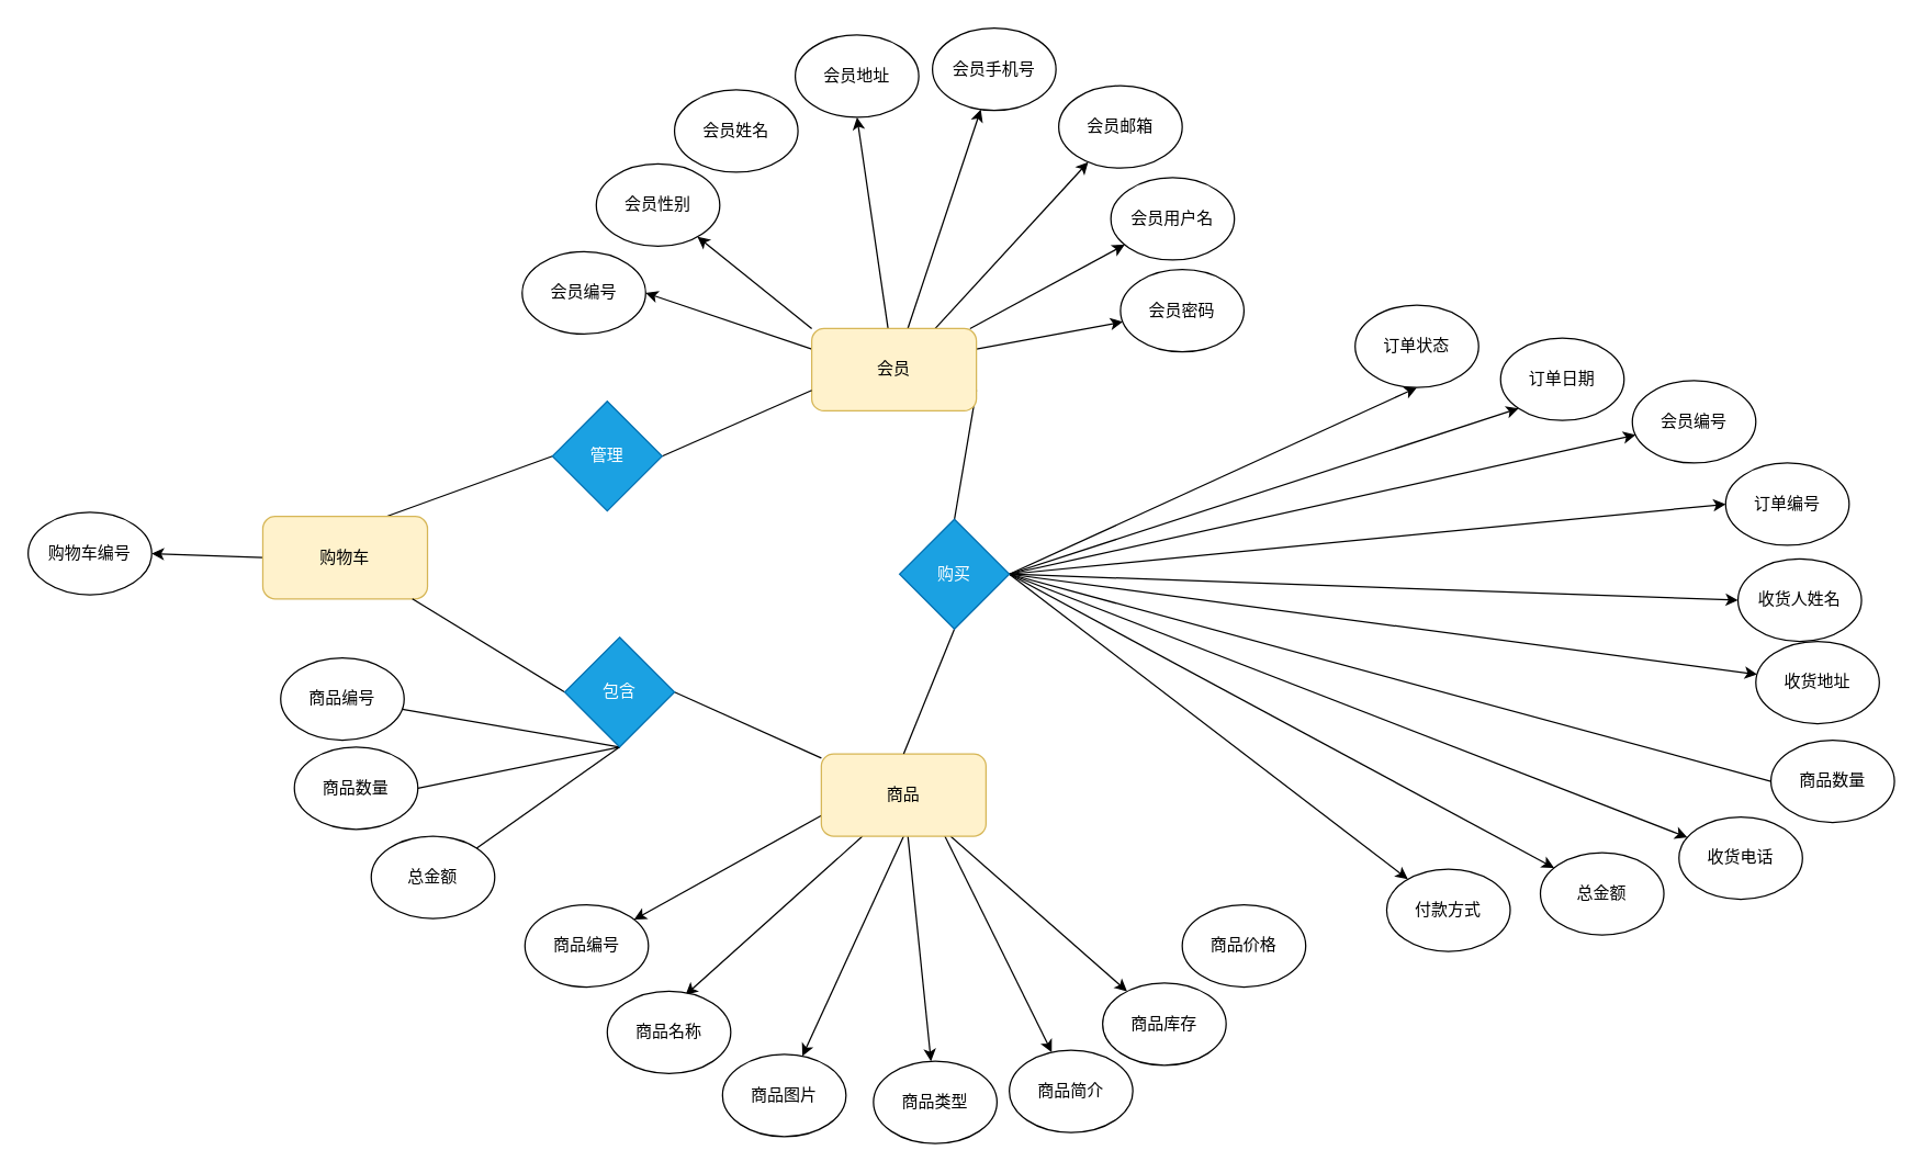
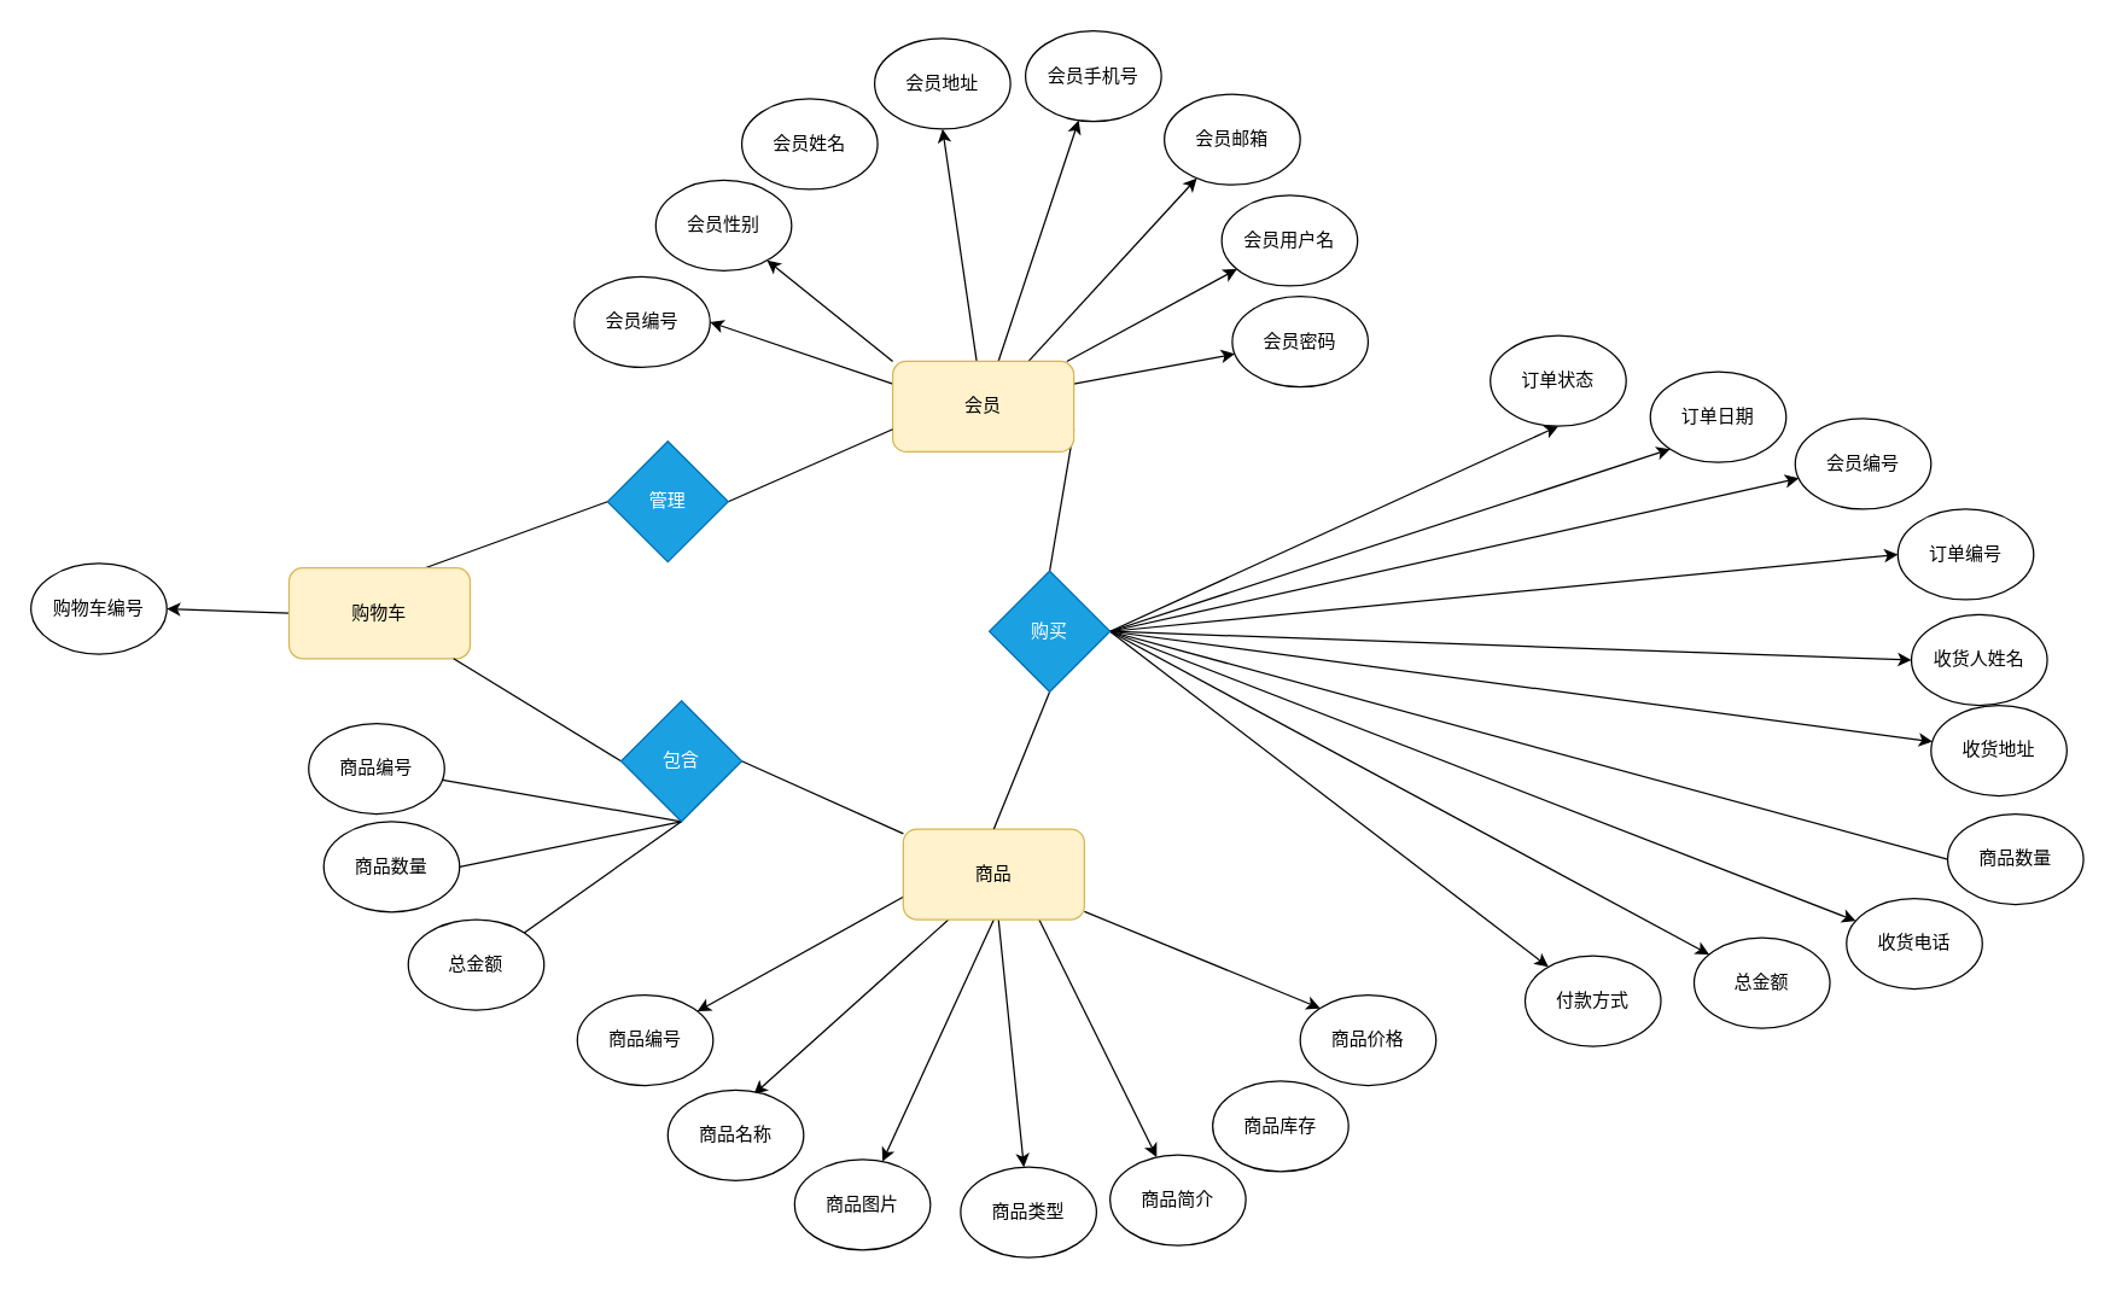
- <mxCell id="20" style="edgeStyle=none;html=1;" edge="1" parent="1" source="22" target="53"><mxGeometry relative="1" as="geometry" /></mxCell>
+ <mxCell id="20" style="edgeStyle=none;html=1;entryX=0;entryY=0;entryDx=0;entryDy=0;" edge="1" parent="1" source="22" target="25"><mxGeometry relative="1" as="geometry" /></mxCell>
